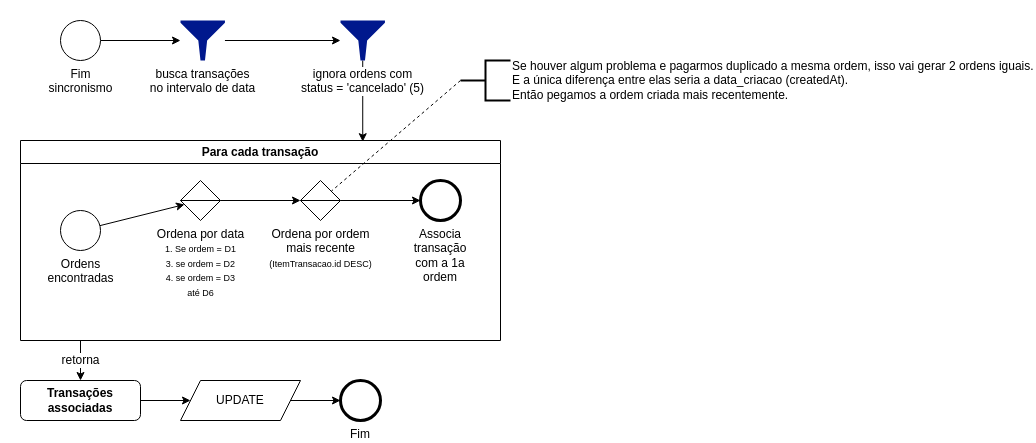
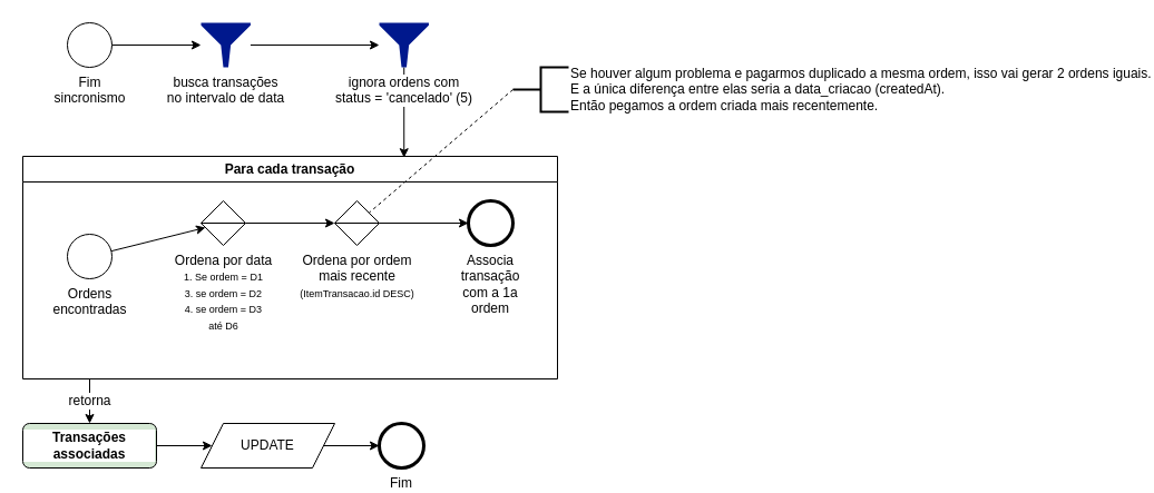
- <mxCell id="20" value="Transações associadas" style="rounded=1;whiteSpace=wrap;html=1;labelBackgroundColor=default;fontSize=12;fontStyle=1" parent="1" vertex="1"><mxGeometry x="20" y="380" width="120" height="40" as="geometry" /></mxCell>
+ <mxCell id="20" value="Transações associadas" style="rounded=1;whiteSpace=wrap;html=1;labelBackgroundColor=default;fontSize=12;fontStyle=1;fillColor=#d5e8d4;" parent="1" vertex="1"><mxGeometry x="20" y="380" width="120" height="40" as="geometry" /></mxCell>
